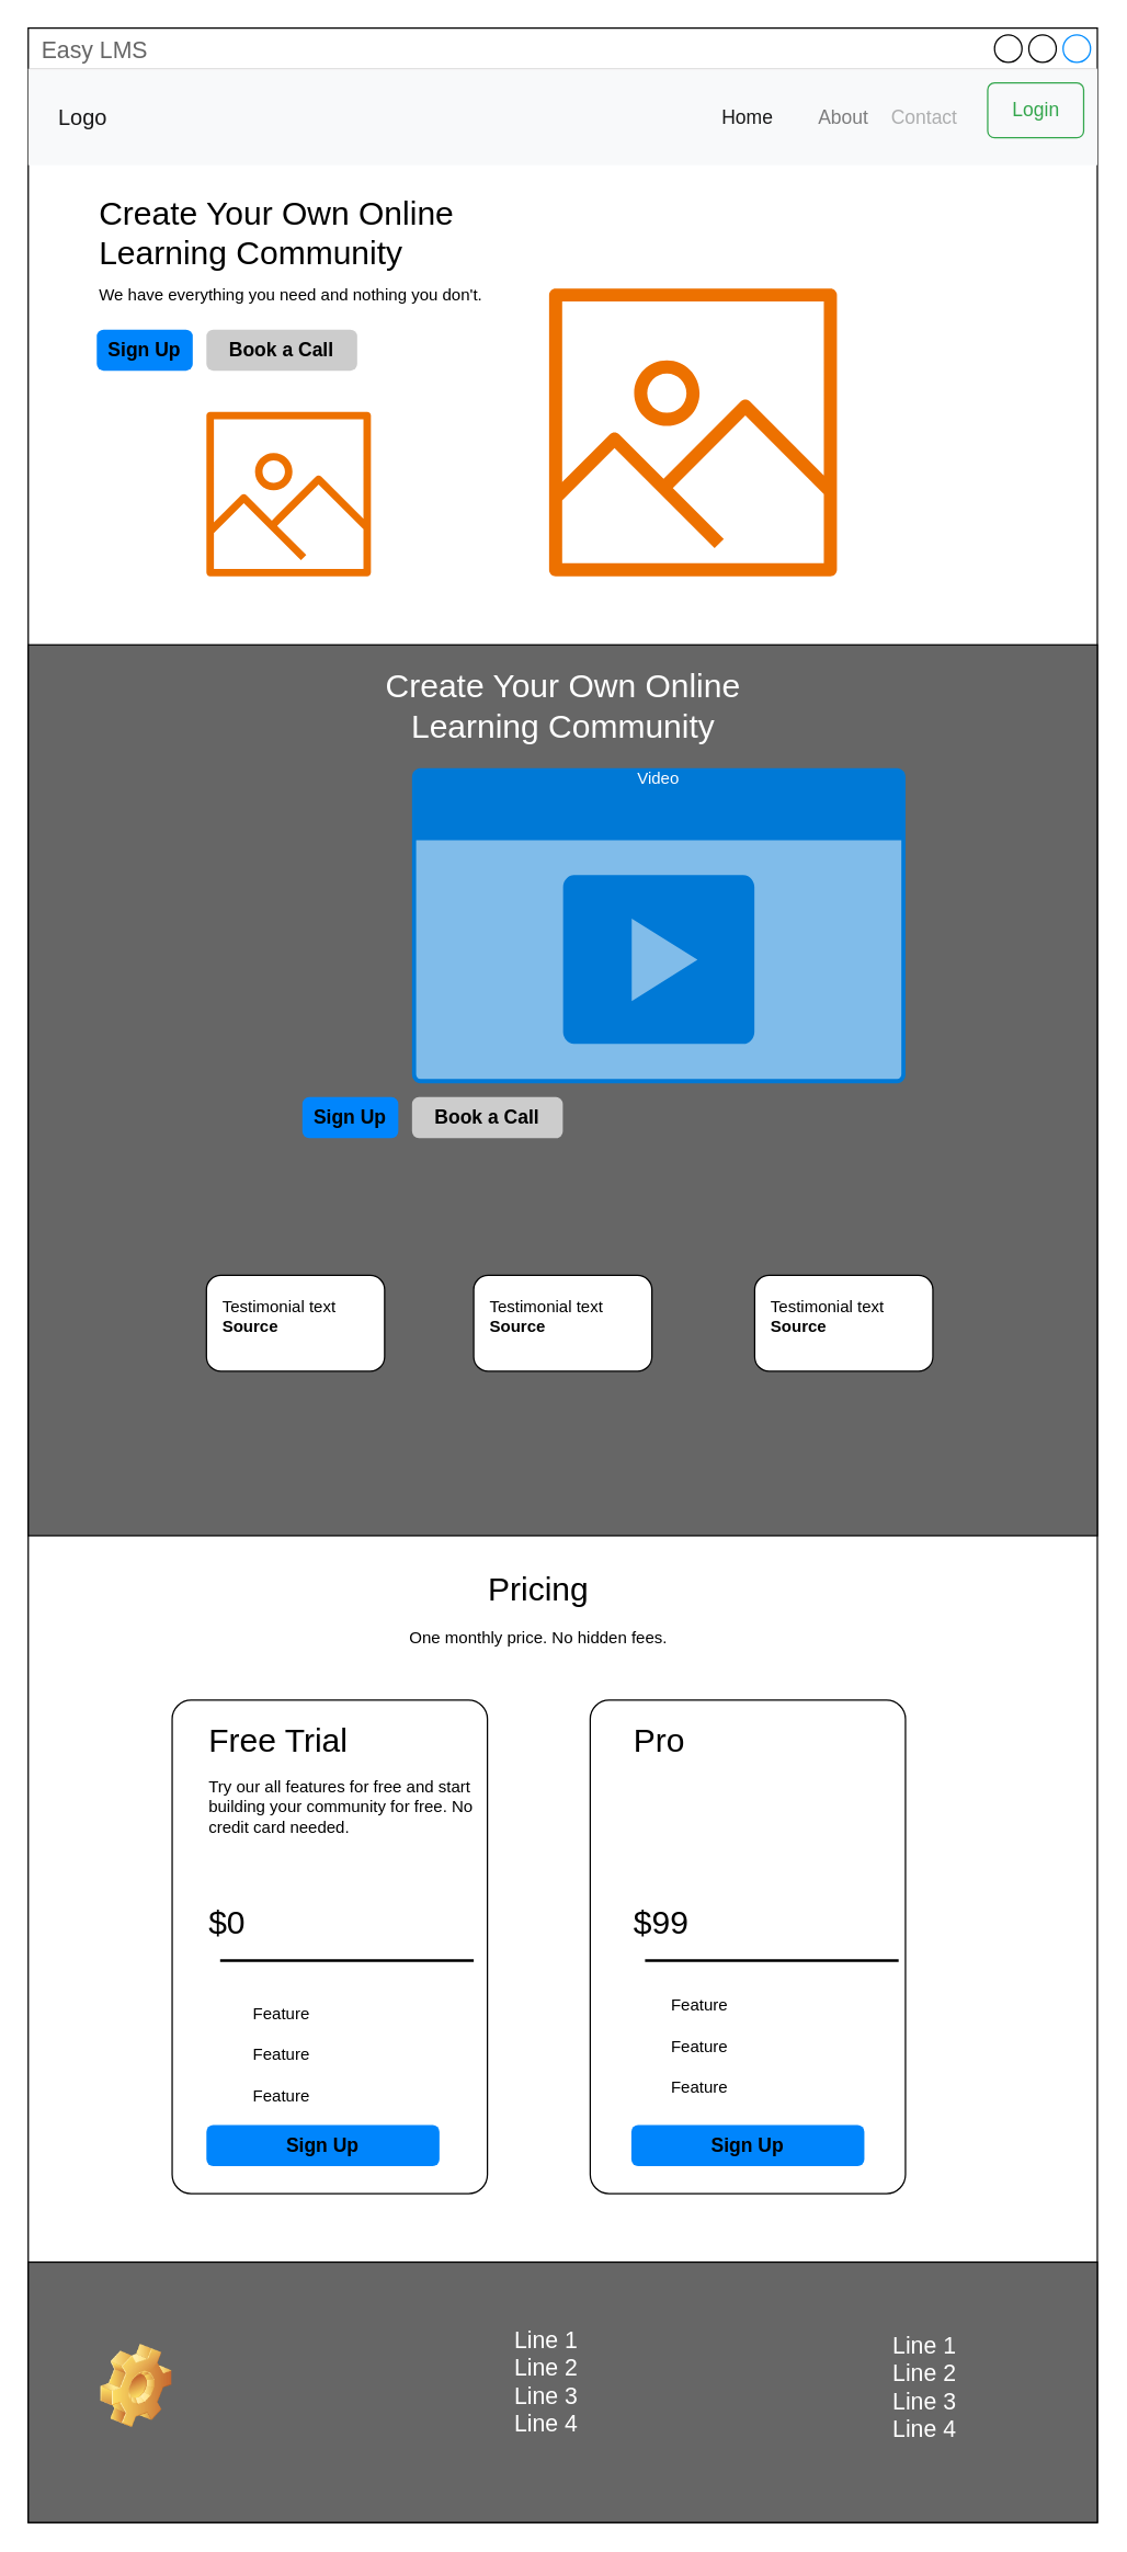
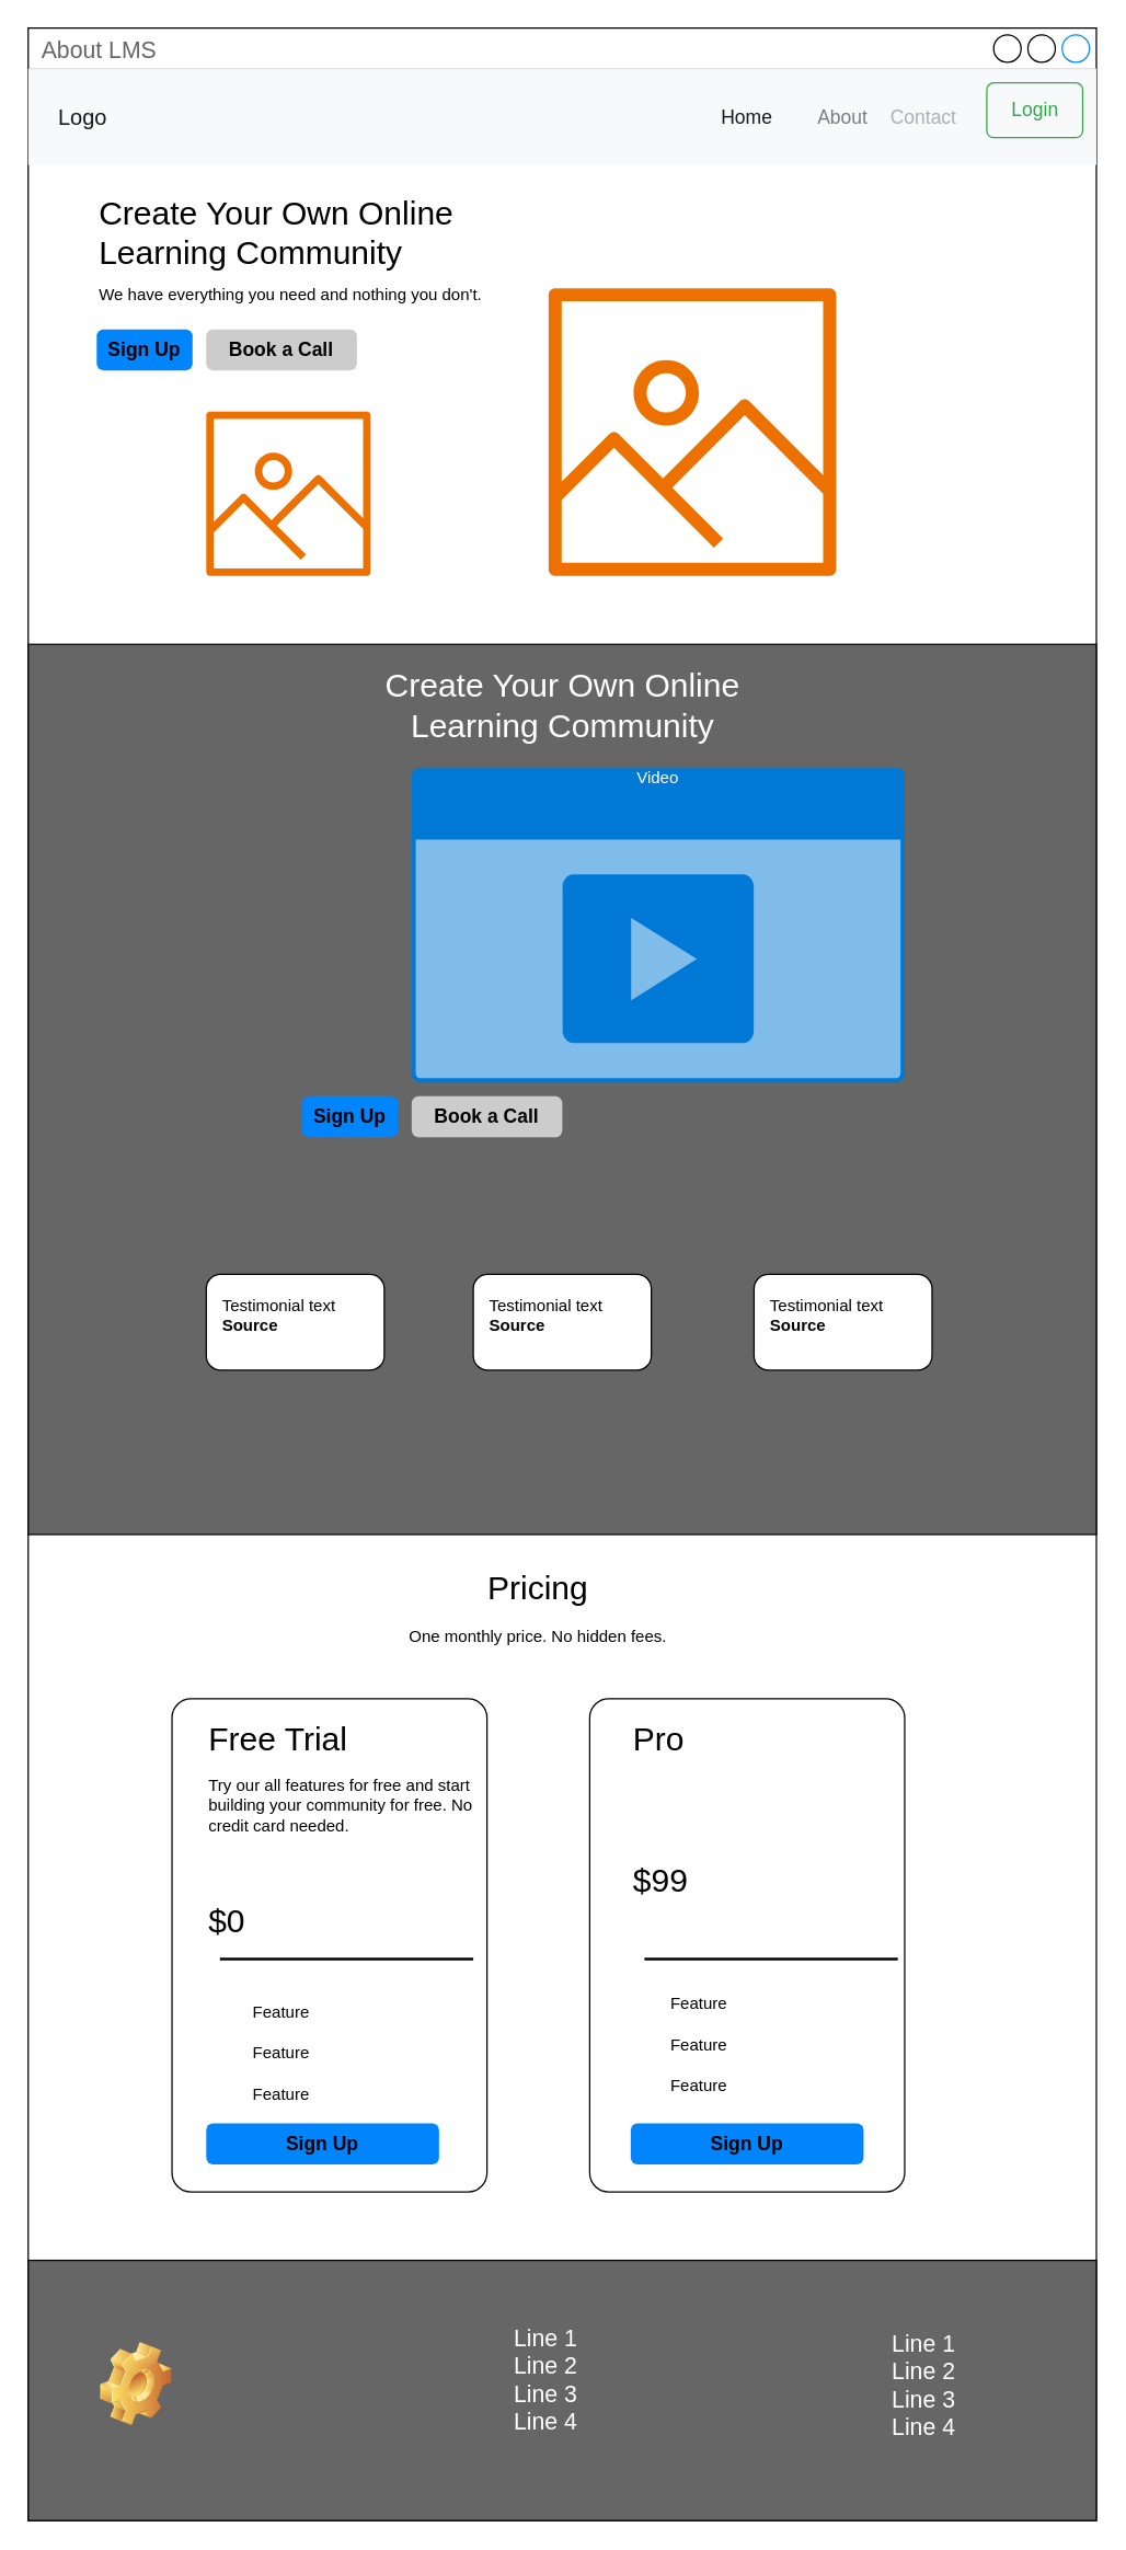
- <mxCell id="2" value="Easy LMS" style="strokeWidth=1;shadow=0;dashed=0;align=center;html=1;shape=mxgraph.mockup.containers.window;align=left;verticalAlign=top;spacingLeft=8;strokeColor2=#008cff;strokeColor3=#c4c4c4;fontColor=#666666;mainText=;fontSize=17;labelBackgroundColor=none;whiteSpace=wrap;fillStyle=auto;" vertex="1" parent="1"><mxGeometry x="20" y="20" width="780" height="1820" as="geometry" /></mxCell>
+ <mxCell id="2" value="About LMS" style="strokeWidth=1;shadow=0;dashed=0;align=center;html=1;shape=mxgraph.mockup.containers.window;align=left;verticalAlign=top;spacingLeft=8;strokeColor2=#008cff;strokeColor3=#c4c4c4;fontColor=#666666;mainText=;fontSize=17;labelBackgroundColor=none;whiteSpace=wrap;fillStyle=auto;" vertex="1" parent="1"><mxGeometry x="20" y="20" width="780" height="1820" as="geometry" /></mxCell>
- <mxCell id="37" value="&lt;font style=&quot;font-size: 24px;&quot;&gt;$99&lt;/font&gt;" style="text;html=1;align=left;verticalAlign=middle;whiteSpace=wrap;rounded=0;fontColor=#000000;" vertex="1" parent="1"><mxGeometry x="460" y="1380" width="80" height="45" as="geometry" /></mxCell>
+ <mxCell id="37" value="&lt;font style=&quot;font-size: 24px;&quot;&gt;$99&lt;/font&gt;" style="text;html=1;align=left;verticalAlign=middle;whiteSpace=wrap;rounded=0;fontColor=#000000;" vertex="1" parent="1"><mxGeometry x="460" y="1350" width="80" height="45" as="geometry" /></mxCell>
